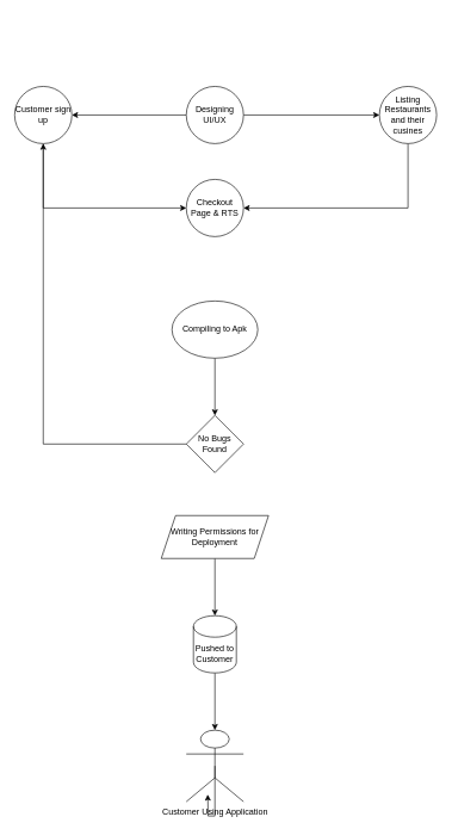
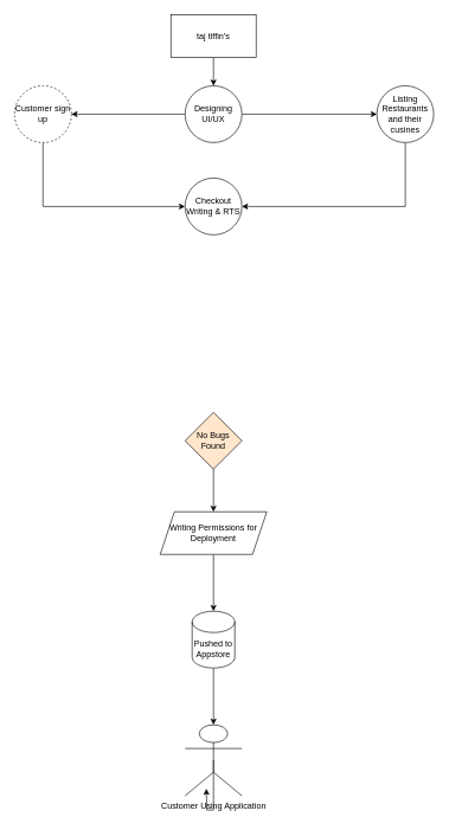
+ <mxCell id="3" value="taj tiffin's" style="rounded=0;whiteSpace=wrap;html=1;" vertex="1" parent="1"><mxGeometry x="240" y="20" width="120" height="60" as="geometry" /></mxCell>
+ <mxCell id="2" style="edgeStyle=orthogonalEdgeStyle;rounded=0;orthogonalLoop=1;jettySize=auto;html=1;entryX=0.5;entryY=0;entryDx=0;entryDy=0;" edge="1" parent="1" source="3" target="6"><mxGeometry relative="1" as="geometry" /></mxCell>
- <mxCell id="8" value="Customer sign up" style="ellipse;whiteSpace=wrap;html=1;" vertex="1" parent="1"><mxGeometry x="20" y="120" width="80" height="80" as="geometry" /></mxCell>
+ <mxCell id="8" value="Customer sign up" style="ellipse;whiteSpace=wrap;html=1;dashed=1;" vertex="1" parent="1"><mxGeometry x="20" y="120" width="80" height="80" as="geometry" /></mxCell>
- <mxCell id="11" value="Checkout Page &amp;amp; RTS" style="ellipse;whiteSpace=wrap;html=1;aspect=fixed;" vertex="1" parent="1"><mxGeometry x="260" y="250" width="80" height="80" as="geometry" /></mxCell>
+ <mxCell id="11" value="Checkout Writing &amp;amp; RTS" style="ellipse;whiteSpace=wrap;html=1;aspect=fixed;" vertex="1" parent="1"><mxGeometry x="260" y="250" width="80" height="80" as="geometry" /></mxCell>
- <mxCell id="13" value="Compiling to Apk" style="ellipse;whiteSpace=wrap;html=1;" vertex="1" parent="1"><mxGeometry x="240" y="420" width="120" height="80" as="geometry" /></mxCell>
- <mxCell id="14" value="" style="edgeStyle=orthogonalEdgeStyle;rounded=0;orthogonalLoop=1;jettySize=auto;html=1;" edge="1" parent="1" source="15" target="8"><mxGeometry relative="1" as="geometry" /></mxCell>
+ <mxCell id="14" value="" style="edgeStyle=orthogonalEdgeStyle;rounded=0;orthogonalLoop=1;jettySize=auto;html=1;" edge="1" parent="1" source="15" target="17"><mxGeometry relative="1" as="geometry" /></mxCell>
- <mxCell id="12" style="edgeStyle=orthogonalEdgeStyle;rounded=0;orthogonalLoop=1;jettySize=auto;html=1;exitX=0.5;exitY=1;exitDx=0;exitDy=0;entryX=0.5;entryY=0;entryDx=0;entryDy=0;" edge="1" parent="1" source="13" target="15"><mxGeometry relative="1" as="geometry" /></mxCell>
- <mxCell id="15" value="No Bugs Found" style="rhombus;whiteSpace=wrap;html=1;" vertex="1" parent="1"><mxGeometry x="260" y="580" width="80" height="80" as="geometry" /></mxCell>
+ <mxCell id="15" value="No Bugs Found" style="rhombus;whiteSpace=wrap;html=1;fillColor=#ffe6cc;" vertex="1" parent="1"><mxGeometry x="260" y="580" width="80" height="80" as="geometry" /></mxCell>
- <mxCell id="19" value="Pushed to Customer" style="shape=cylinder3;whiteSpace=wrap;html=1;boundedLbl=1;backgroundOutline=1;size=15;" vertex="1" parent="1"><mxGeometry x="270" y="860" width="60" height="80" as="geometry" /></mxCell>
+ <mxCell id="19" value="Pushed to Appstore" style="shape=cylinder3;whiteSpace=wrap;html=1;boundedLbl=1;backgroundOutline=1;size=15;" vertex="1" parent="1"><mxGeometry x="270" y="860" width="60" height="80" as="geometry" /></mxCell>
